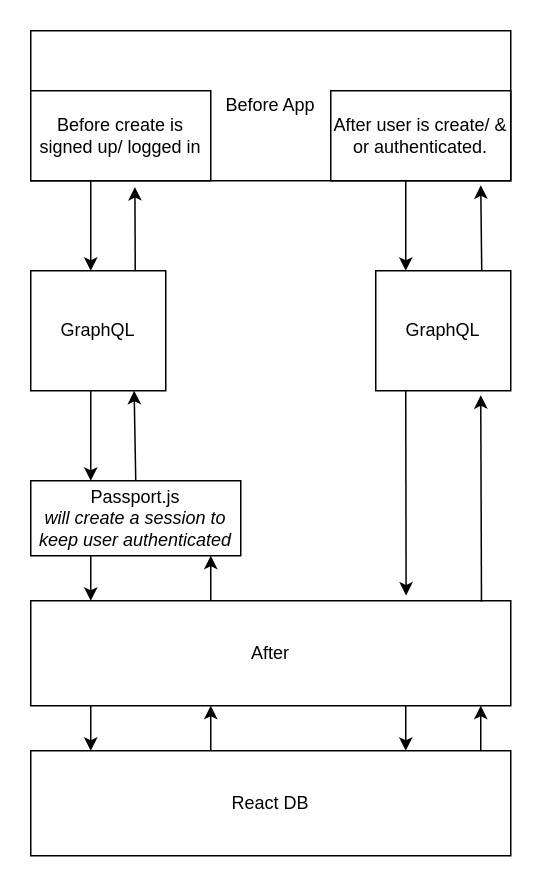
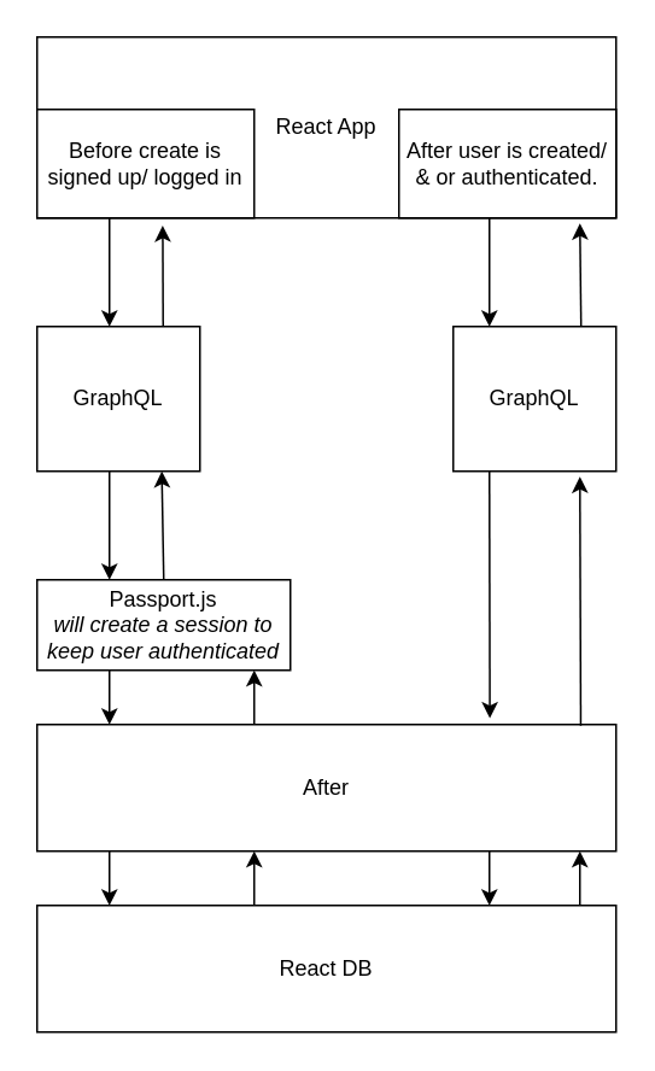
- <mxCell id="2" value="Before App" style="rounded=0;whiteSpace=wrap;html=1;" vertex="1" parent="1"><mxGeometry x="20" y="20" width="320" height="100" as="geometry" /></mxCell>
+ <mxCell id="2" value="React App" style="rounded=0;whiteSpace=wrap;html=1;" vertex="1" parent="1"><mxGeometry x="20" y="20" width="320" height="100" as="geometry" /></mxCell>
- <mxCell id="24" value="After user is create/ &amp;amp; or authenticated." style="rounded=0;whiteSpace=wrap;html=1;" vertex="1" parent="1"><mxGeometry x="220" y="60" width="120" height="60" as="geometry" /></mxCell>
+ <mxCell id="24" value="After user is created/ &amp;amp; or authenticated." style="rounded=0;whiteSpace=wrap;html=1;" vertex="1" parent="1"><mxGeometry x="220" y="60" width="120" height="60" as="geometry" /></mxCell>
